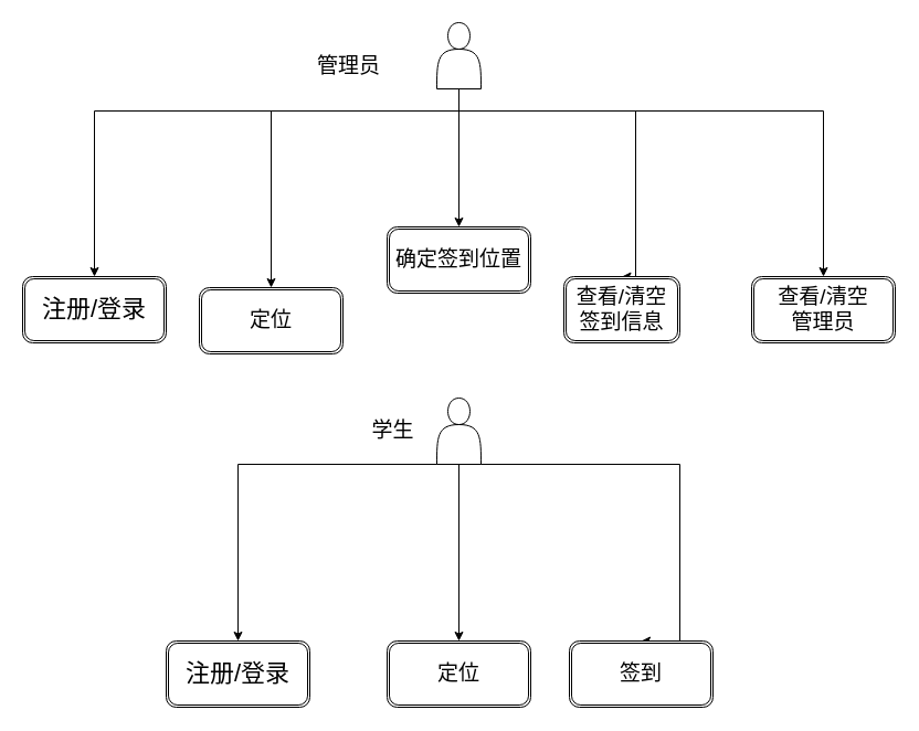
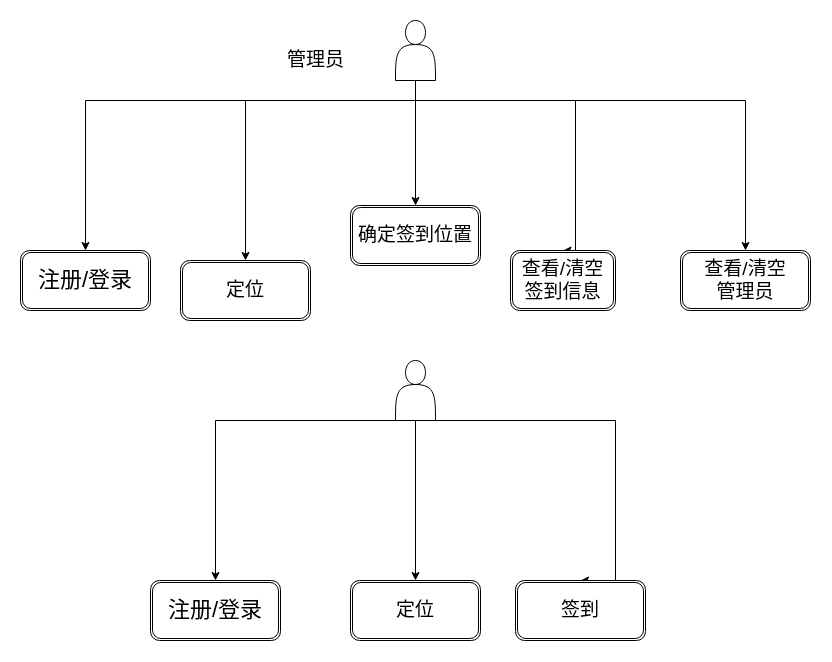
- <mxCell id="21" value="&lt;font style=&quot;font-size: 19px;&quot;&gt;学生&lt;/font&gt;" style="text;html=1;align=center;verticalAlign=middle;resizable=0;points=[];autosize=1;strokeColor=none;fillColor=none;" vertex="1" parent="1"><mxGeometry x="325" y="370" width="60" height="40" as="geometry" /></mxCell>
